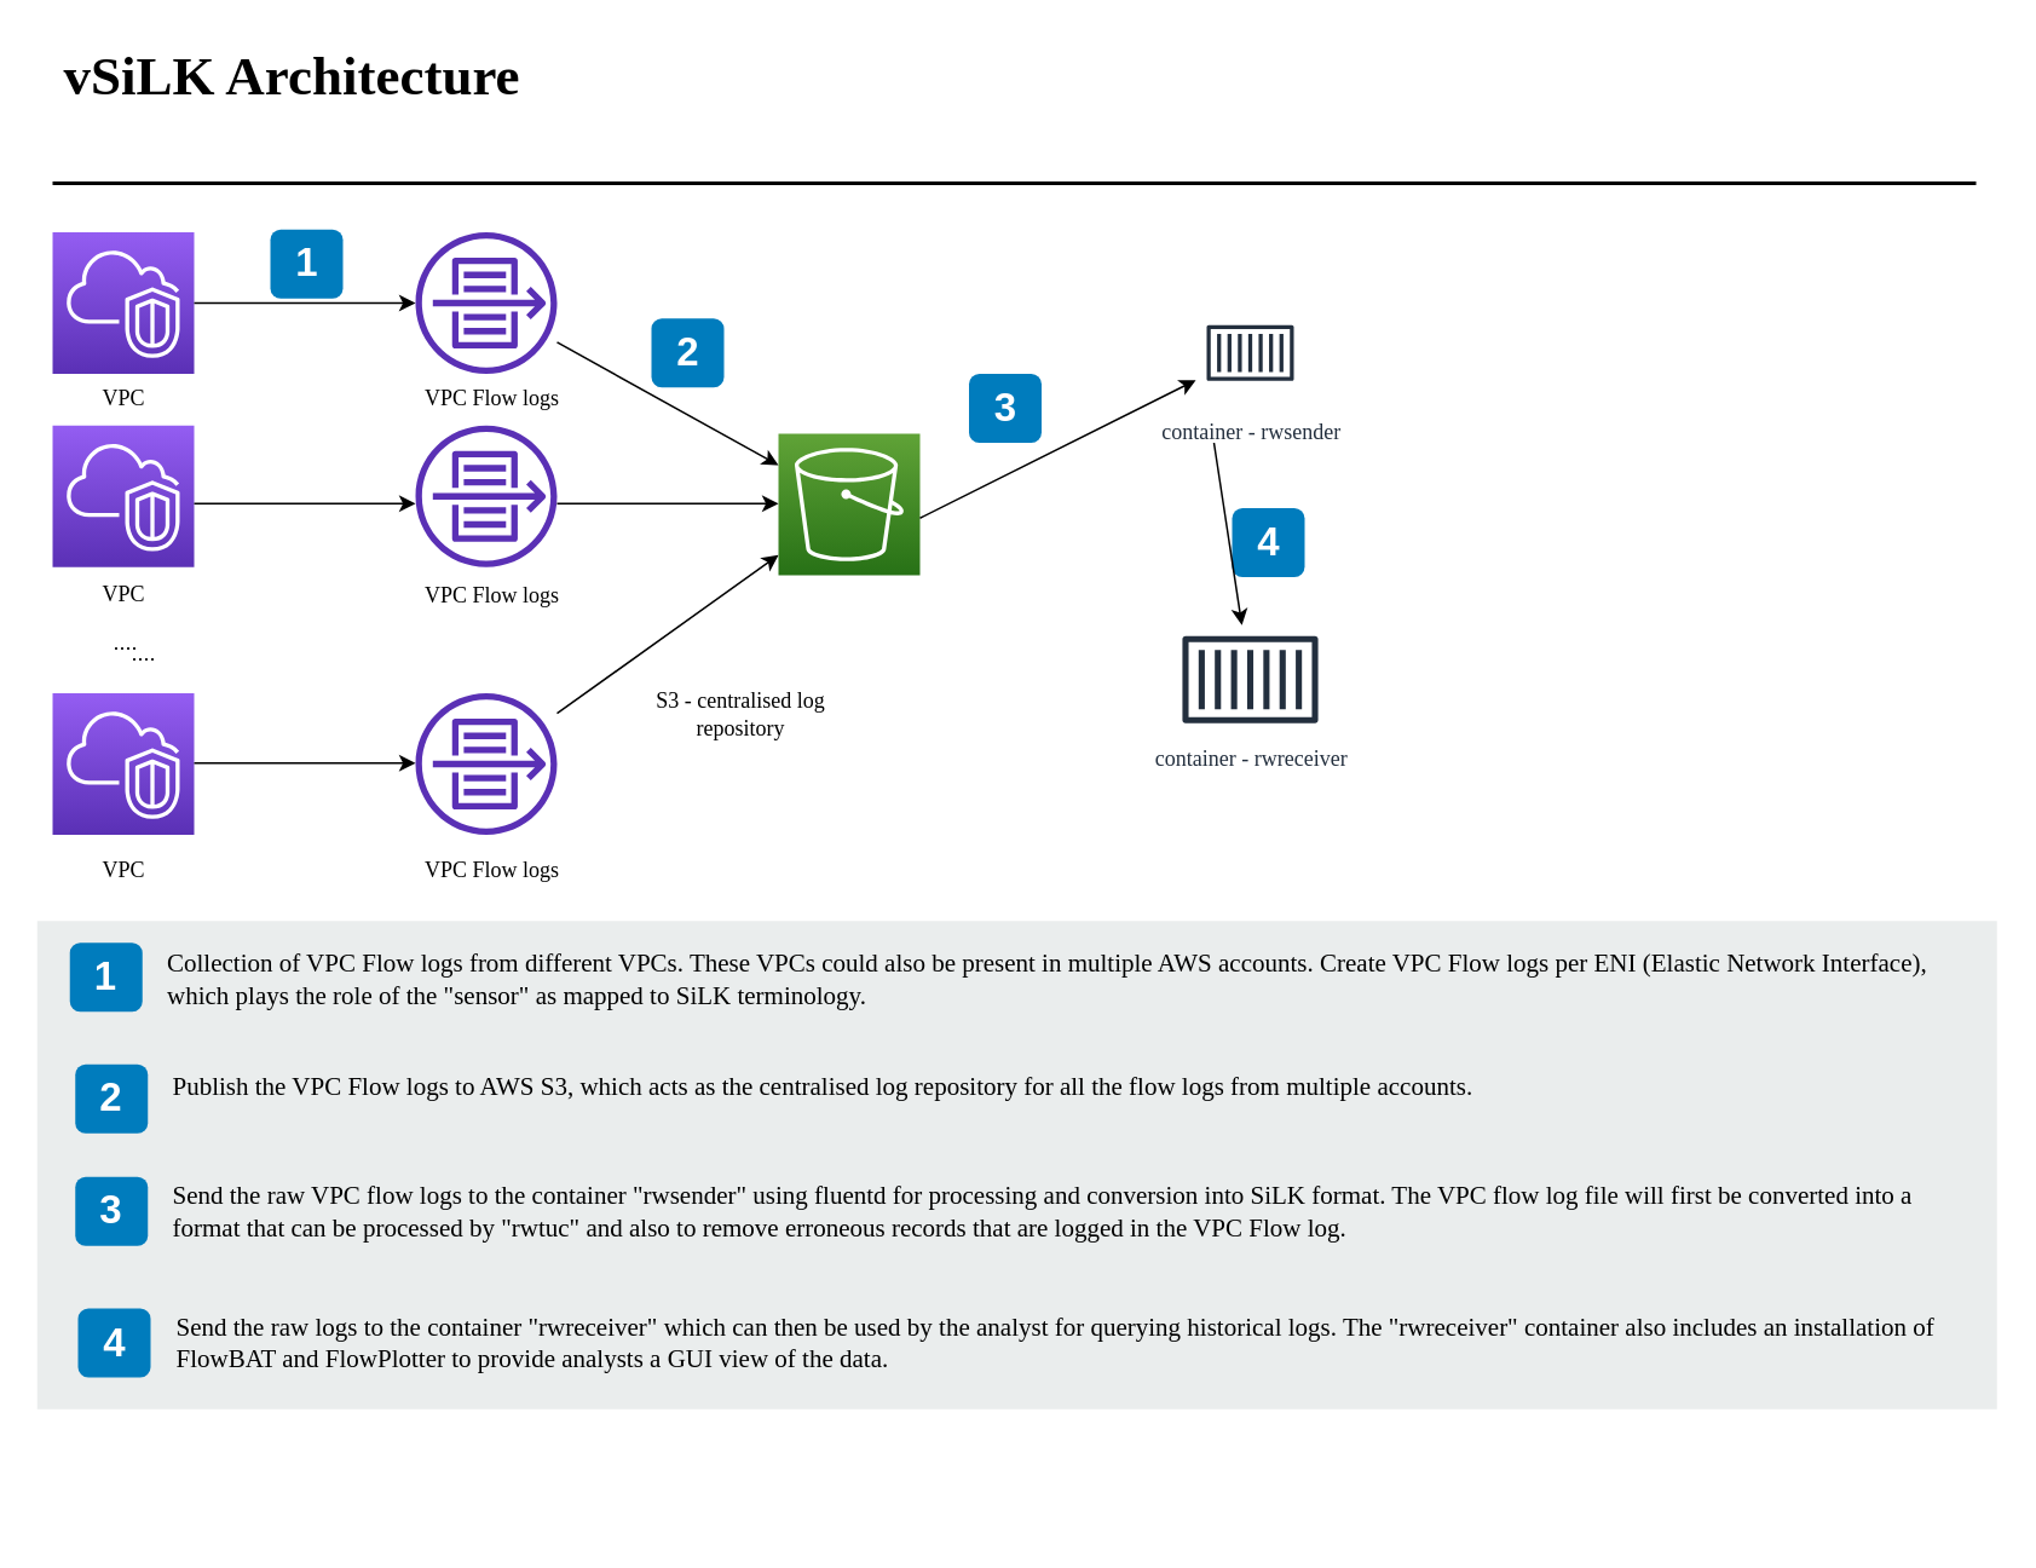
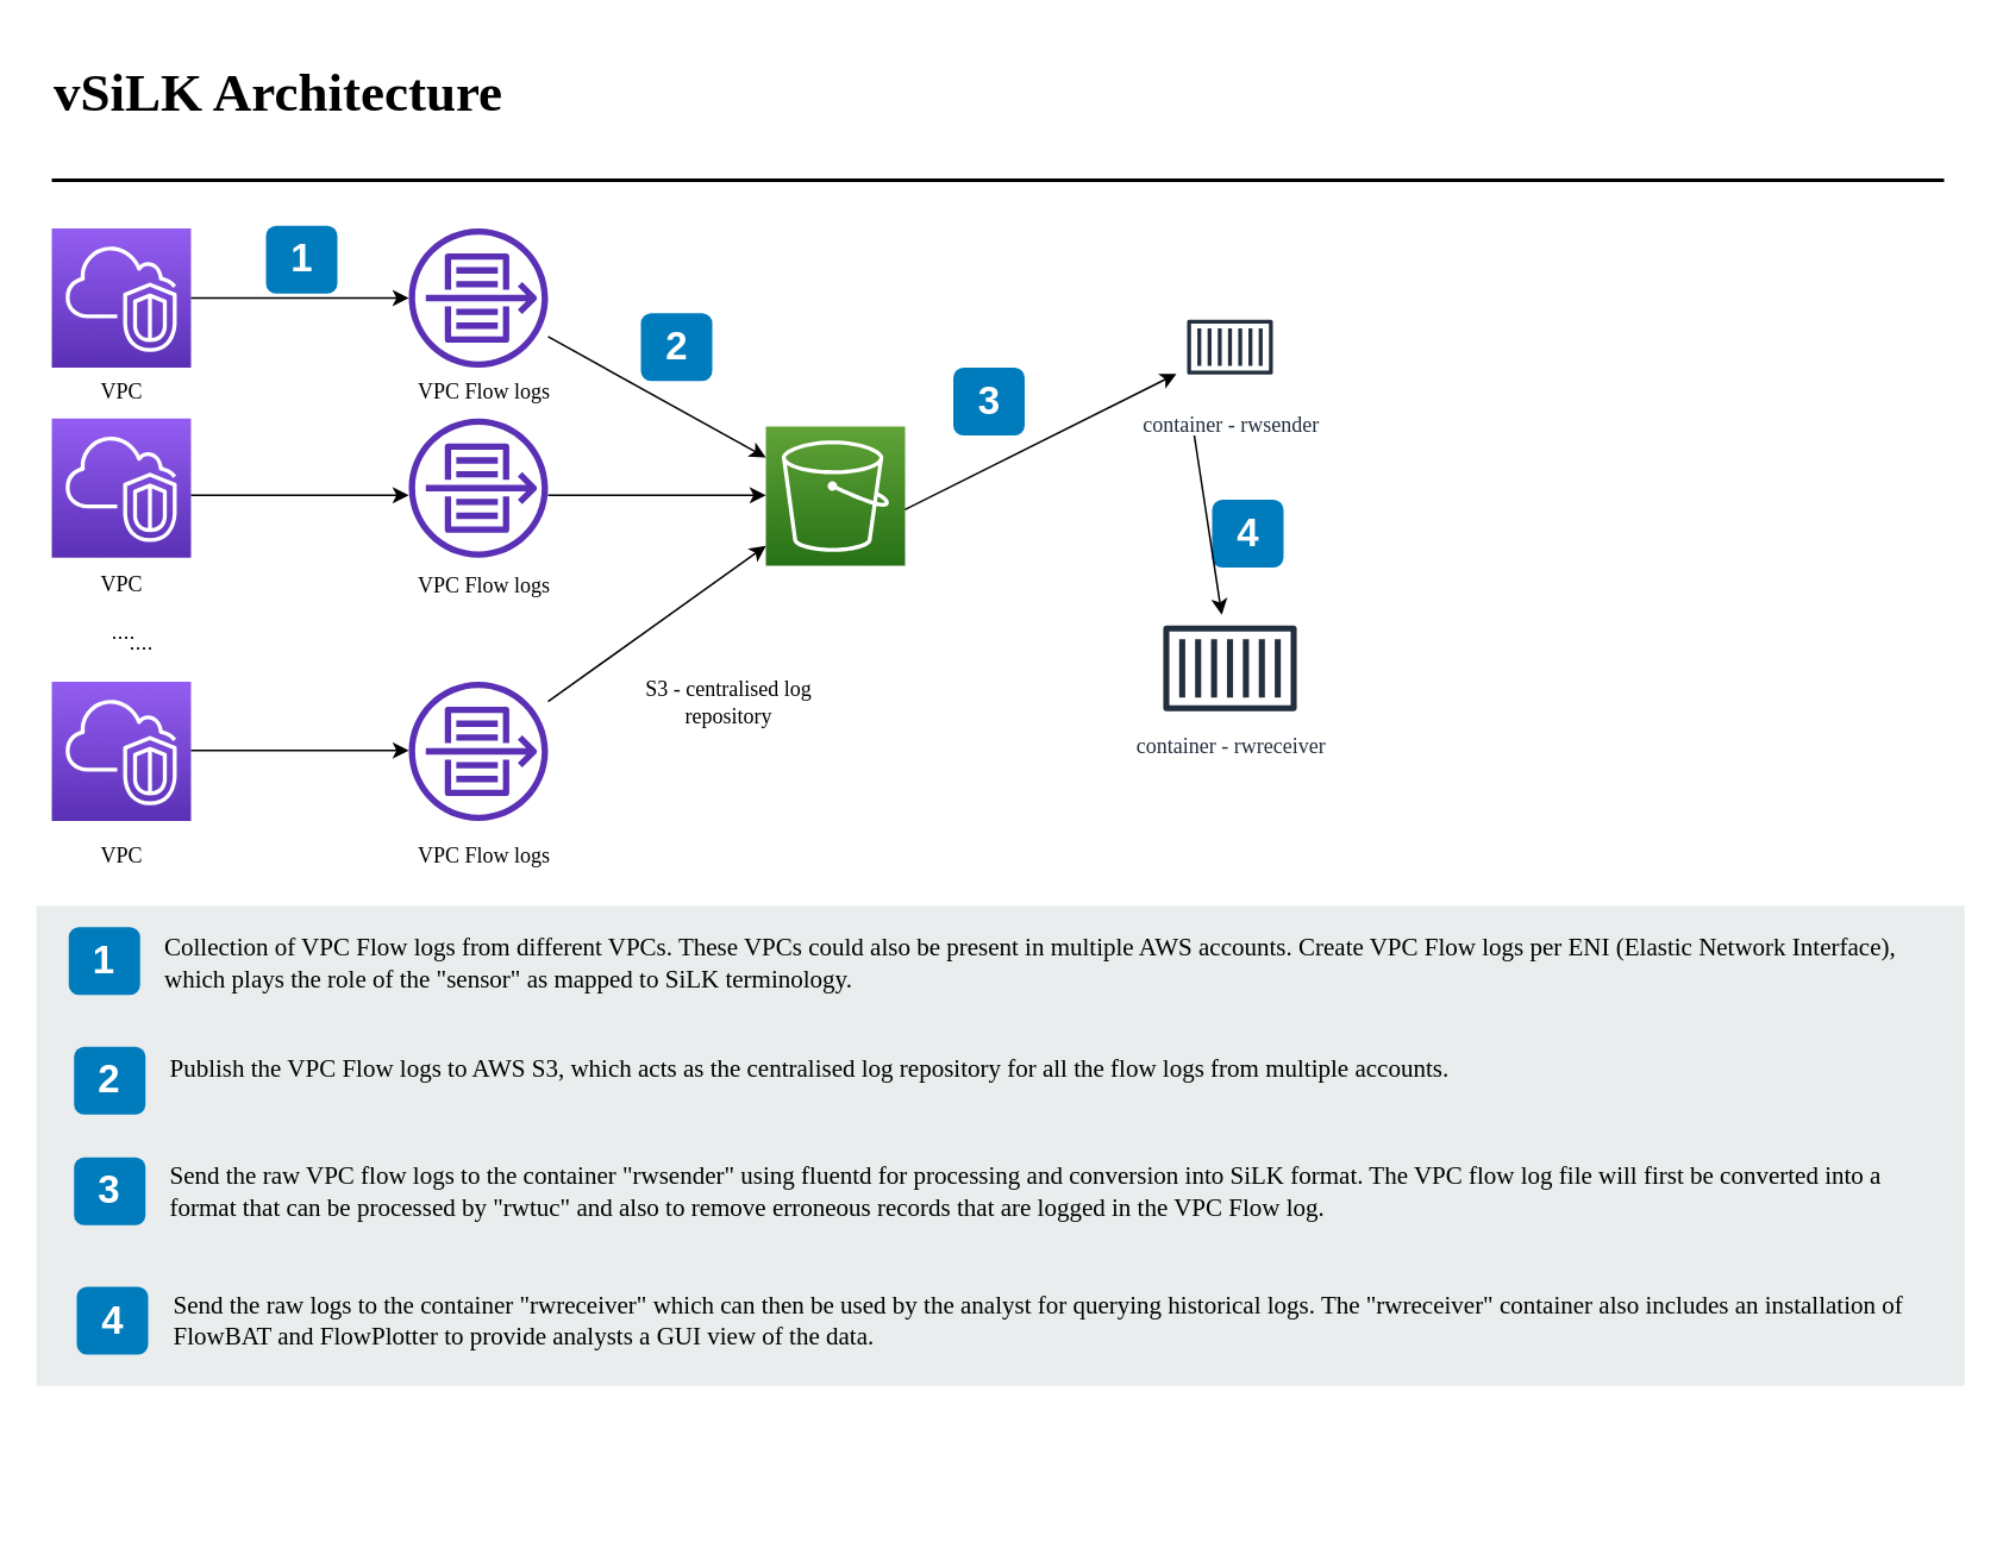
- <mxCell id="2" value="&lt;font face=&quot;Garamond&quot;&gt;vSiLK Architecture&lt;/font&gt;" style="text;html=1;resizable=0;points=[];autosize=1;align=left;verticalAlign=top;spacingTop=-4;fontSize=30;fontStyle=1" parent="1" vertex="1"><mxGeometry x="32.5" y="20.5" width="340" height="40" as="geometry" /></mxCell>
+ <mxCell id="2" value="&lt;font face=&quot;Garamond&quot;&gt;vSiLK Architecture&lt;/font&gt;" style="text;html=1;resizable=0;points=[];autosize=1;align=left;verticalAlign=top;spacingTop=-4;fontSize=30;fontStyle=1" parent="1" vertex="1"><mxGeometry x="27.5" y="30.5" width="340" height="40" as="geometry" /></mxCell>
